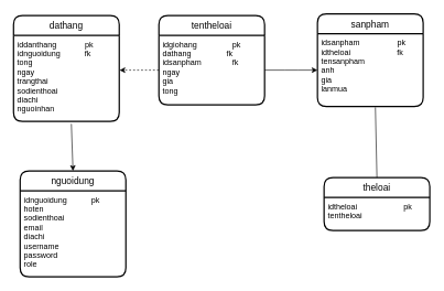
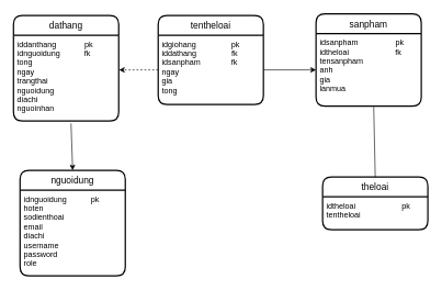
- <mxCell id="3" value="iddanthang             pk&#10;idnguoidung           fk &#10;tong &#10;ngay&#10;trangthai&#10;sodienthoai &#10;diachi&#10;nguoinhan" style="align=left;strokeColor=none;fillColor=none;spacingLeft=4;fontSize=12;verticalAlign=top;resizable=0;rotatable=0;part=1;" vertex="1" parent="2"><mxGeometry y="30" width="160" height="130" as="geometry" /></mxCell>
+ <mxCell id="3" value="iddanthang             pk&#10;idnguoidung           fk &#10;tong &#10;ngay&#10;trangthai&#10;nguoidung &#10;diachi&#10;nguoinhan" style="align=left;strokeColor=none;fillColor=none;spacingLeft=4;fontSize=12;verticalAlign=top;resizable=0;rotatable=0;part=1;" vertex="1" parent="2"><mxGeometry y="30" width="160" height="130" as="geometry" /></mxCell>
- <mxCell id="7" value="idgiohang                pk&#10;dathang                fk&#10;idsanpham              fk&#10;ngay&#10;gia &#10;tong" style="align=left;strokeColor=none;fillColor=none;spacingLeft=4;fontSize=12;verticalAlign=top;resizable=0;rotatable=0;part=1;" vertex="1" parent="6"><mxGeometry y="30" width="160" height="105" as="geometry" /></mxCell>
+ <mxCell id="7" value="idgiohang                pk&#10;iddathang                fk&#10;idsanpham              fk&#10;ngay&#10;gia &#10;tong" style="align=left;strokeColor=none;fillColor=none;spacingLeft=4;fontSize=12;verticalAlign=top;resizable=0;rotatable=0;part=1;" vertex="1" parent="6"><mxGeometry y="30" width="160" height="105" as="geometry" /></mxCell>
